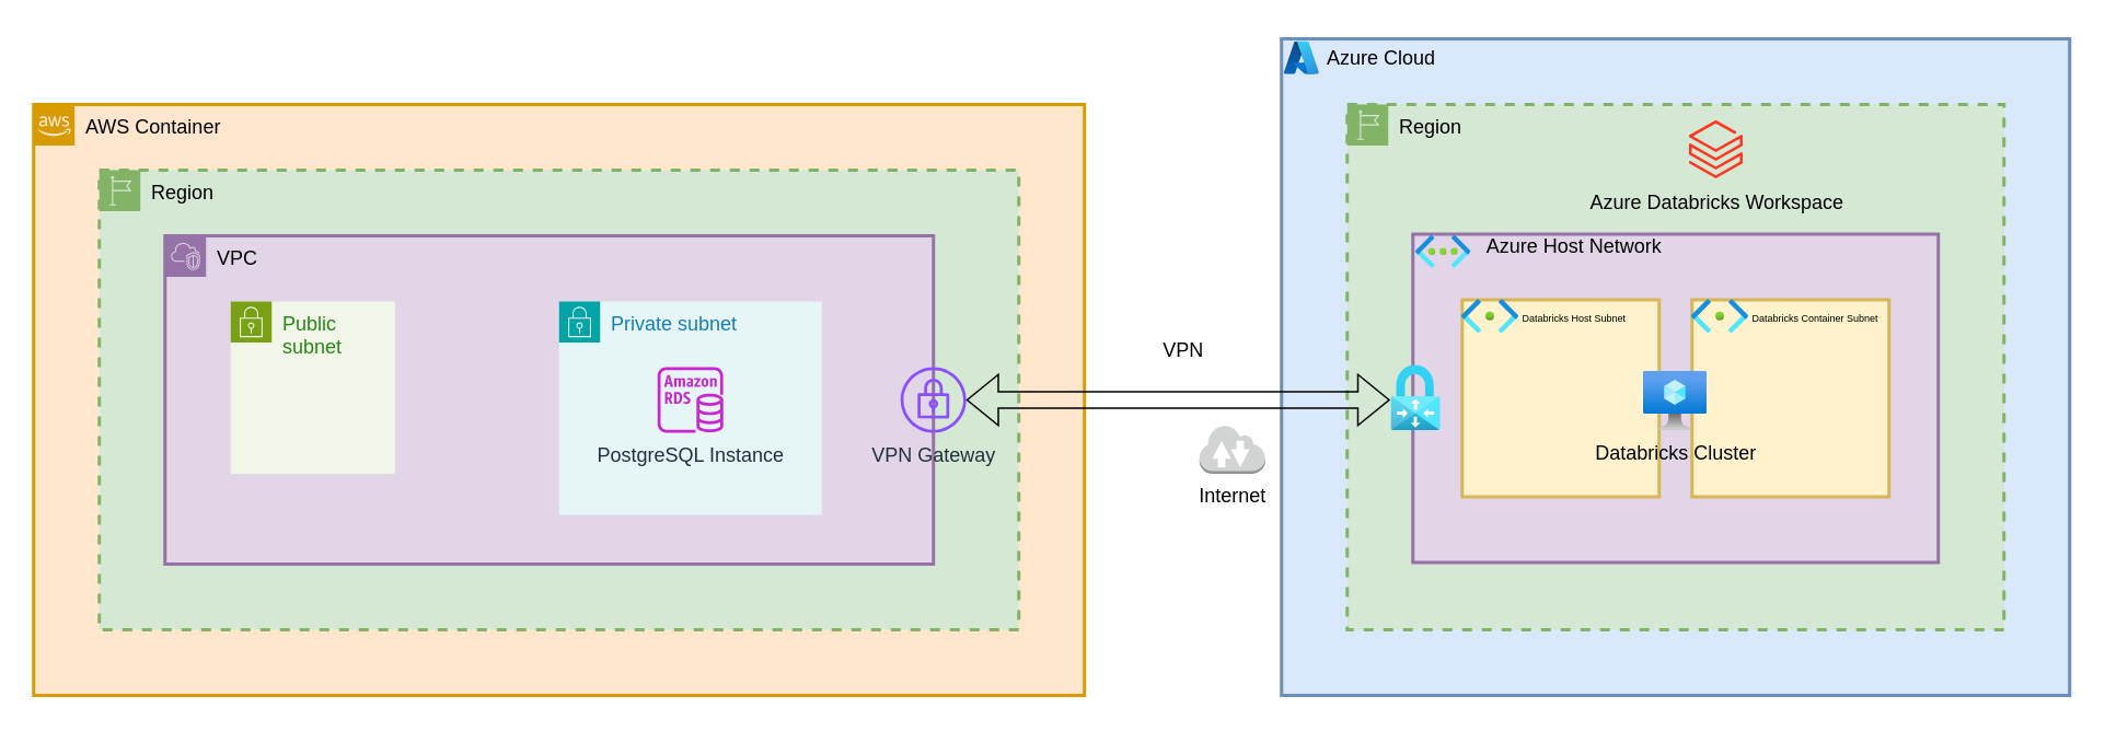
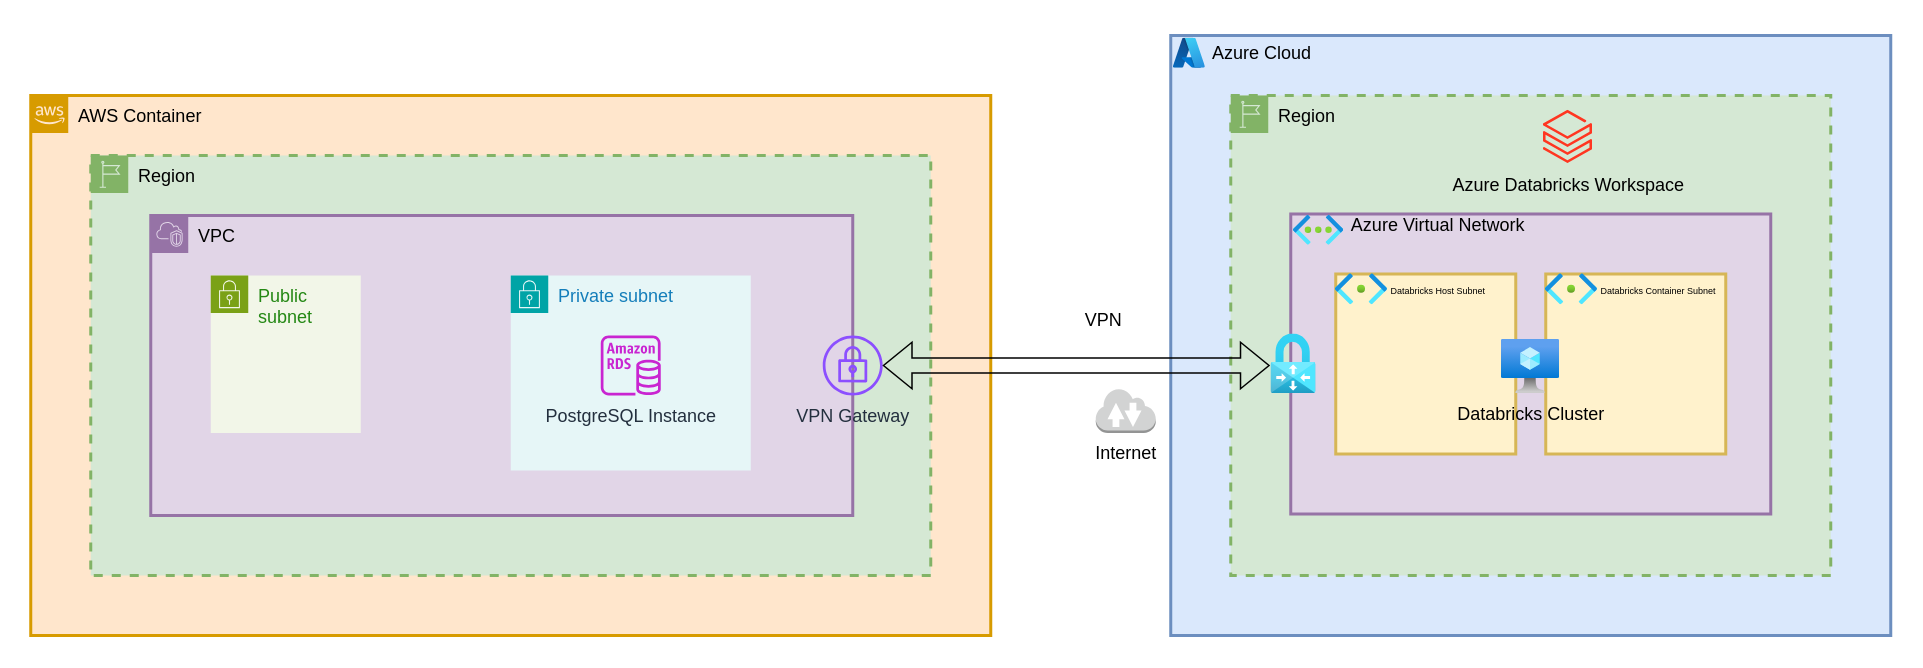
- <mxCell id="15" value="Azure Host Network" style="text;html=1;align=center;verticalAlign=middle;whiteSpace=wrap;rounded=0;strokeWidth=2;" parent="12" vertex="1"><mxGeometry x="75.5" y="75" width="124.5" height="24" as="geometry" /></mxCell>
+ <mxCell id="15" value="Azure Virtual Network" style="text;html=1;align=center;verticalAlign=middle;whiteSpace=wrap;rounded=0;strokeWidth=2;" parent="12" vertex="1"><mxGeometry x="75.5" y="75" width="124.5" height="24" as="geometry" /></mxCell>
- <mxCell id="25" value="VPN" style="text;html=1;align=center;verticalAlign=middle;resizable=0;points=[];autosize=1;strokeColor=none;fillColor=none;" parent="1" vertex="1"><mxGeometry x="695" y="198" width="50" height="30" as="geometry" /></mxCell>
+ <mxCell id="25" value="VPN" style="text;html=1;align=center;verticalAlign=middle;resizable=0;points=[];autosize=1;strokeColor=none;fillColor=none;" parent="1" vertex="1"><mxGeometry x="710" y="198" width="50" height="30" as="geometry" /></mxCell>
